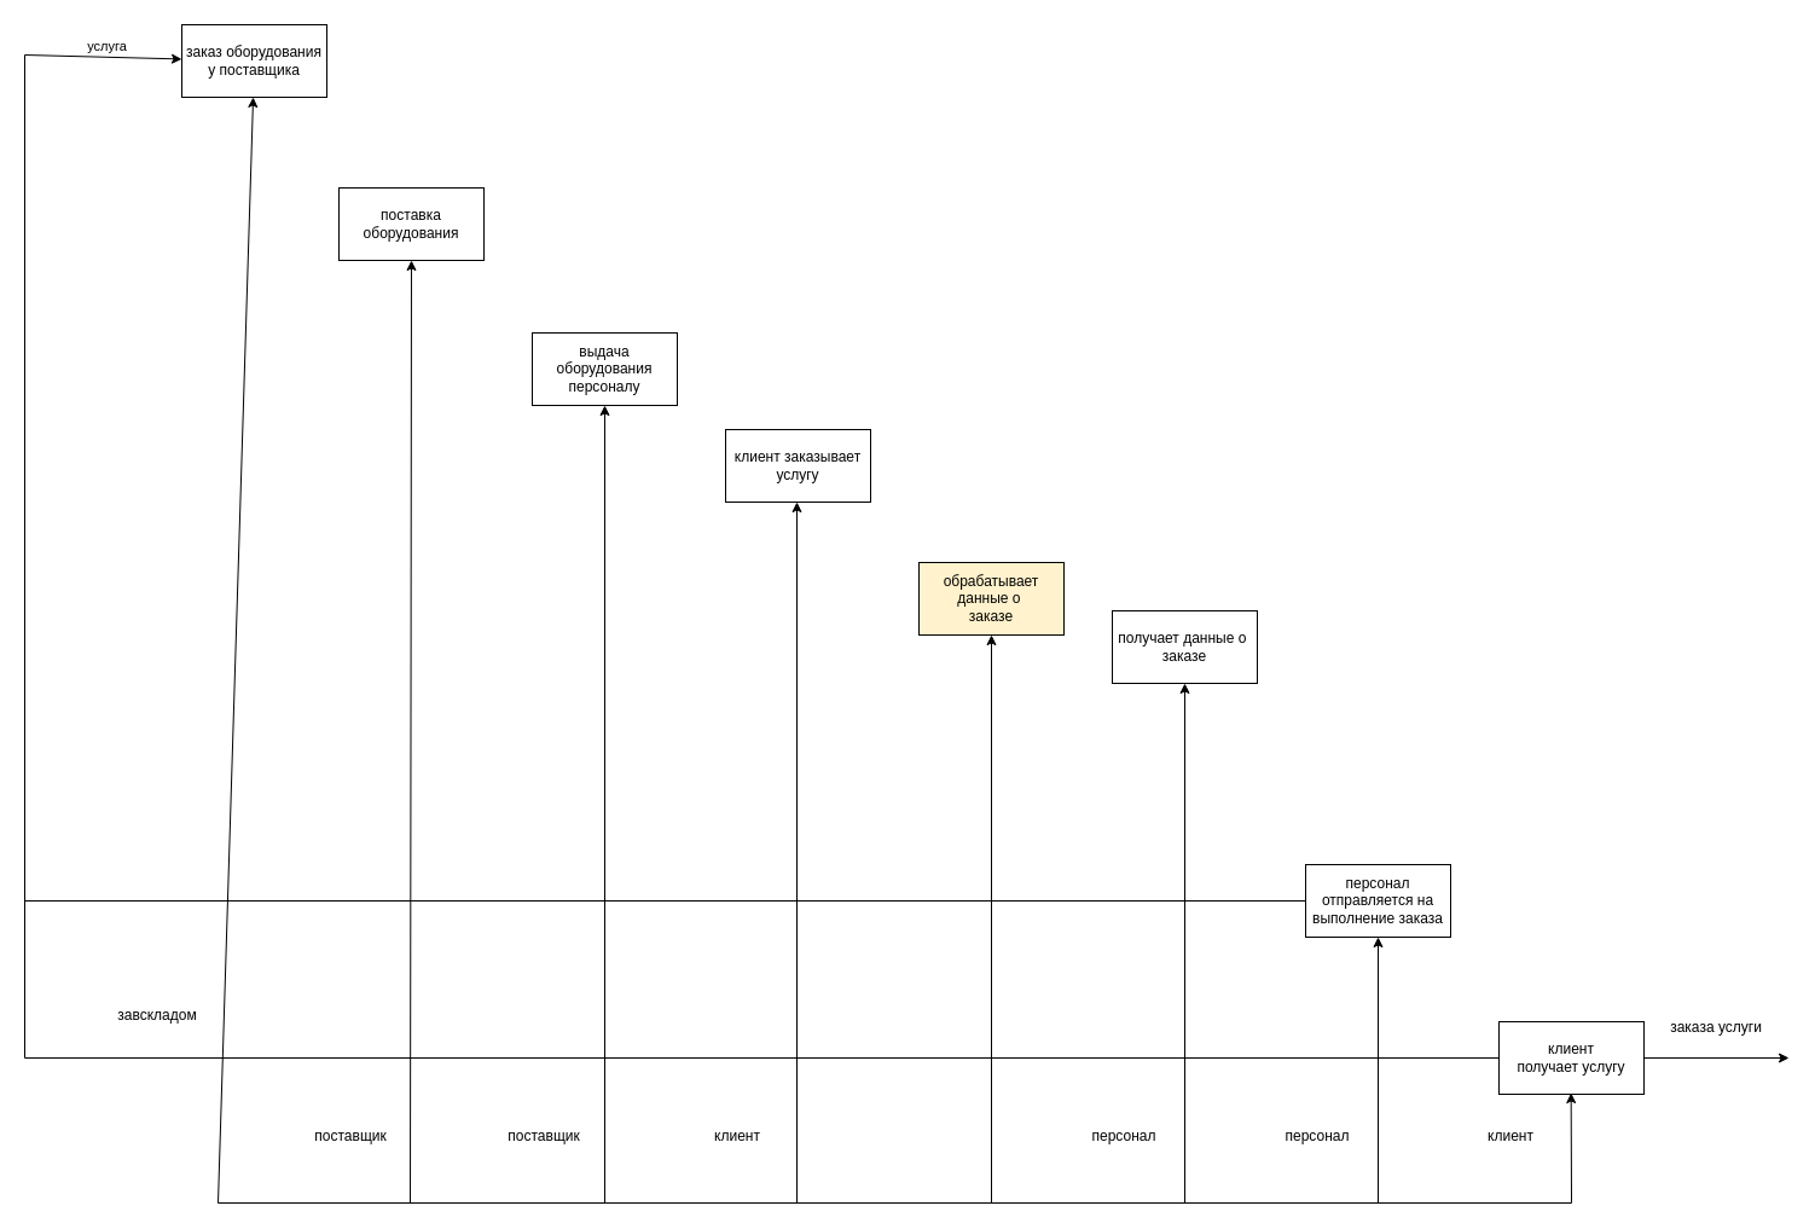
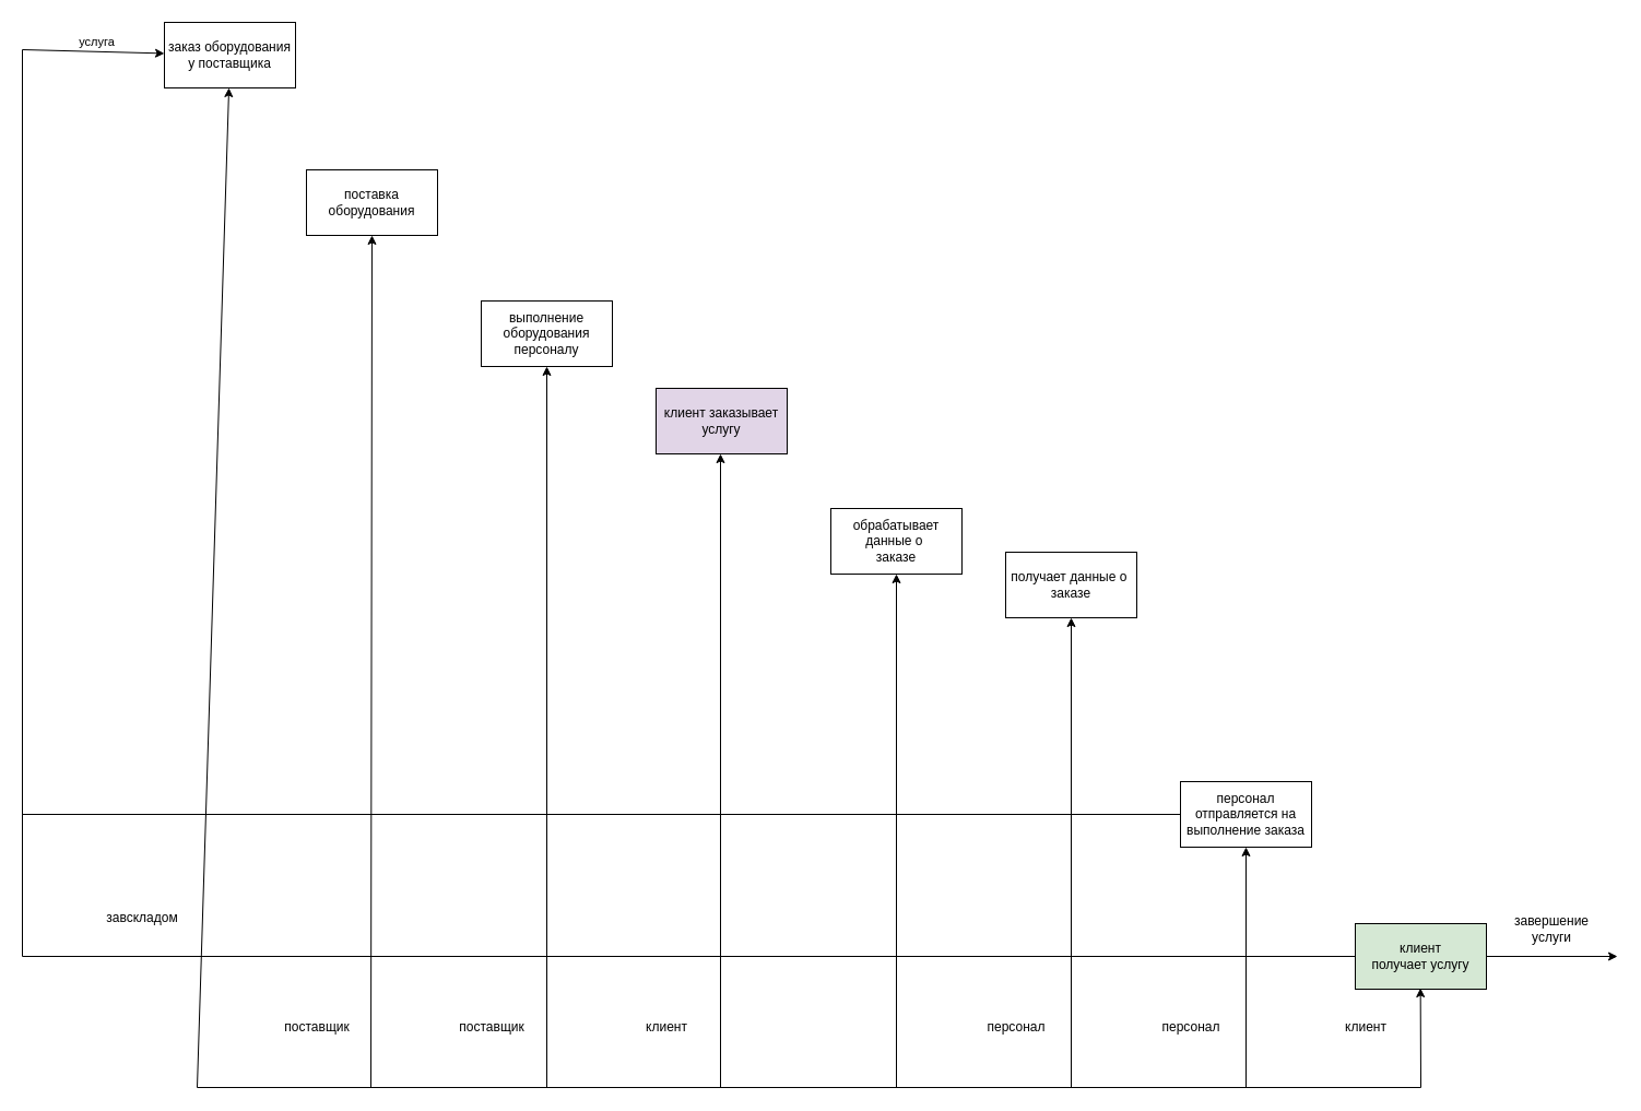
- <mxCell id="4" value="выдача оборудования&lt;br&gt;&lt;font&gt;персоналу&lt;/font&gt;" style="rounded=0;whiteSpace=wrap;html=1;" vertex="1" parent="1"><mxGeometry x="440" y="275" width="120" height="60" as="geometry" /></mxCell>
+ <mxCell id="4" value="выполнение оборудования&lt;br&gt;&lt;font&gt;персоналу&lt;/font&gt;" style="rounded=0;whiteSpace=wrap;html=1;" vertex="1" parent="1"><mxGeometry x="440" y="275" width="120" height="60" as="geometry" /></mxCell>
- <mxCell id="5" value="клиент заказывает услугу" style="rounded=0;whiteSpace=wrap;html=1;" vertex="1" parent="1"><mxGeometry x="600" y="355" width="120" height="60" as="geometry" /></mxCell>
+ <mxCell id="5" value="клиент заказывает услугу" style="rounded=0;whiteSpace=wrap;html=1;fillColor=#e1d5e7;" vertex="1" parent="1"><mxGeometry x="600" y="355" width="120" height="60" as="geometry" /></mxCell>
- <mxCell id="6" value="&lt;font&gt;обрабатывает данные о&amp;nbsp;&lt;/font&gt;&lt;br&gt;&lt;font&gt;заказе&lt;/font&gt;" style="rounded=0;whiteSpace=wrap;html=1;fillColor=#fff2cc;" vertex="1" parent="1"><mxGeometry x="760" y="465" width="120" height="60" as="geometry" /></mxCell>
+ <mxCell id="6" value="&lt;font&gt;обрабатывает данные о&amp;nbsp;&lt;/font&gt;&lt;br&gt;&lt;font&gt;заказе&lt;/font&gt;" style="rounded=0;whiteSpace=wrap;html=1;" vertex="1" parent="1"><mxGeometry x="760" y="465" width="120" height="60" as="geometry" /></mxCell>
- <mxCell id="31" value="заказа услуги" style="text;html=1;strokeColor=none;fillColor=none;align=center;verticalAlign=middle;whiteSpace=wrap;rounded=0;" vertex="1" parent="1"><mxGeometry x="1380" y="835" width="80" height="30" as="geometry" /></mxCell>
+ <mxCell id="31" value="завершение услуги" style="text;html=1;strokeColor=none;fillColor=none;align=center;verticalAlign=middle;whiteSpace=wrap;rounded=0;" vertex="1" parent="1"><mxGeometry x="1380" y="835" width="80" height="30" as="geometry" /></mxCell>
- <mxCell id="26" value="клиент&lt;br&gt;&lt;font&gt;получает услугу&lt;/font&gt;" style="rounded=0;whiteSpace=wrap;html=1;" vertex="1" parent="1"><mxGeometry x="1240" y="845" width="120" height="60" as="geometry" /></mxCell>
+ <mxCell id="26" value="клиент&lt;br&gt;&lt;font&gt;получает услугу&lt;/font&gt;" style="rounded=0;whiteSpace=wrap;html=1;fillColor=#d5e8d4;" vertex="1" parent="1"><mxGeometry x="1240" y="845" width="120" height="60" as="geometry" /></mxCell>
